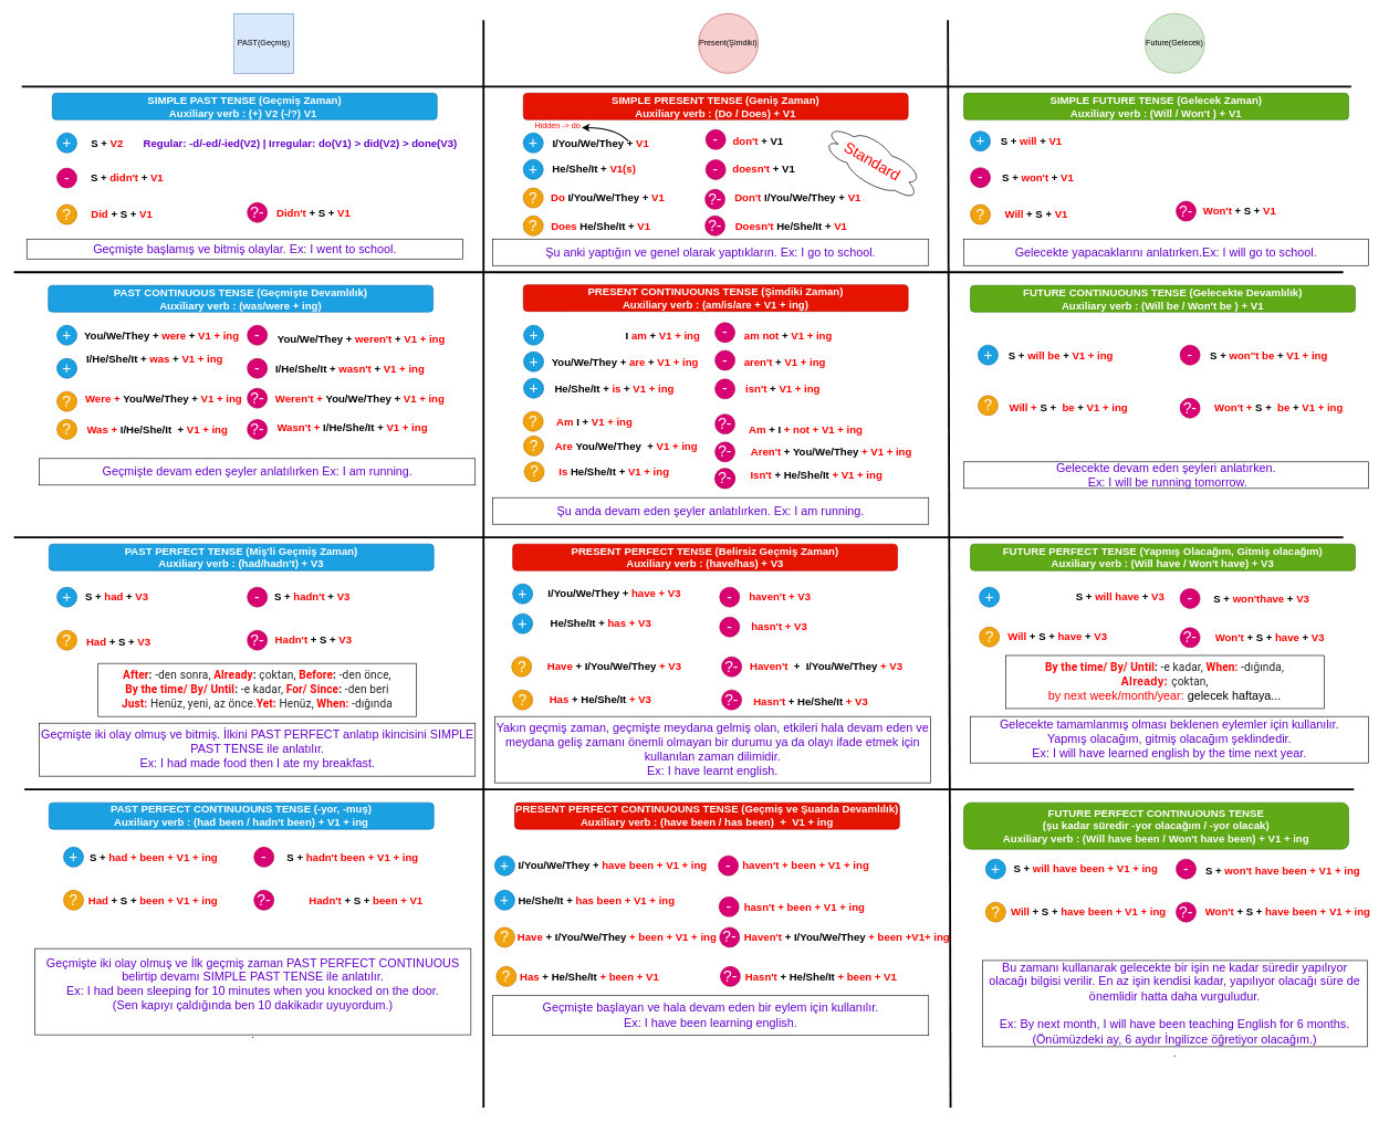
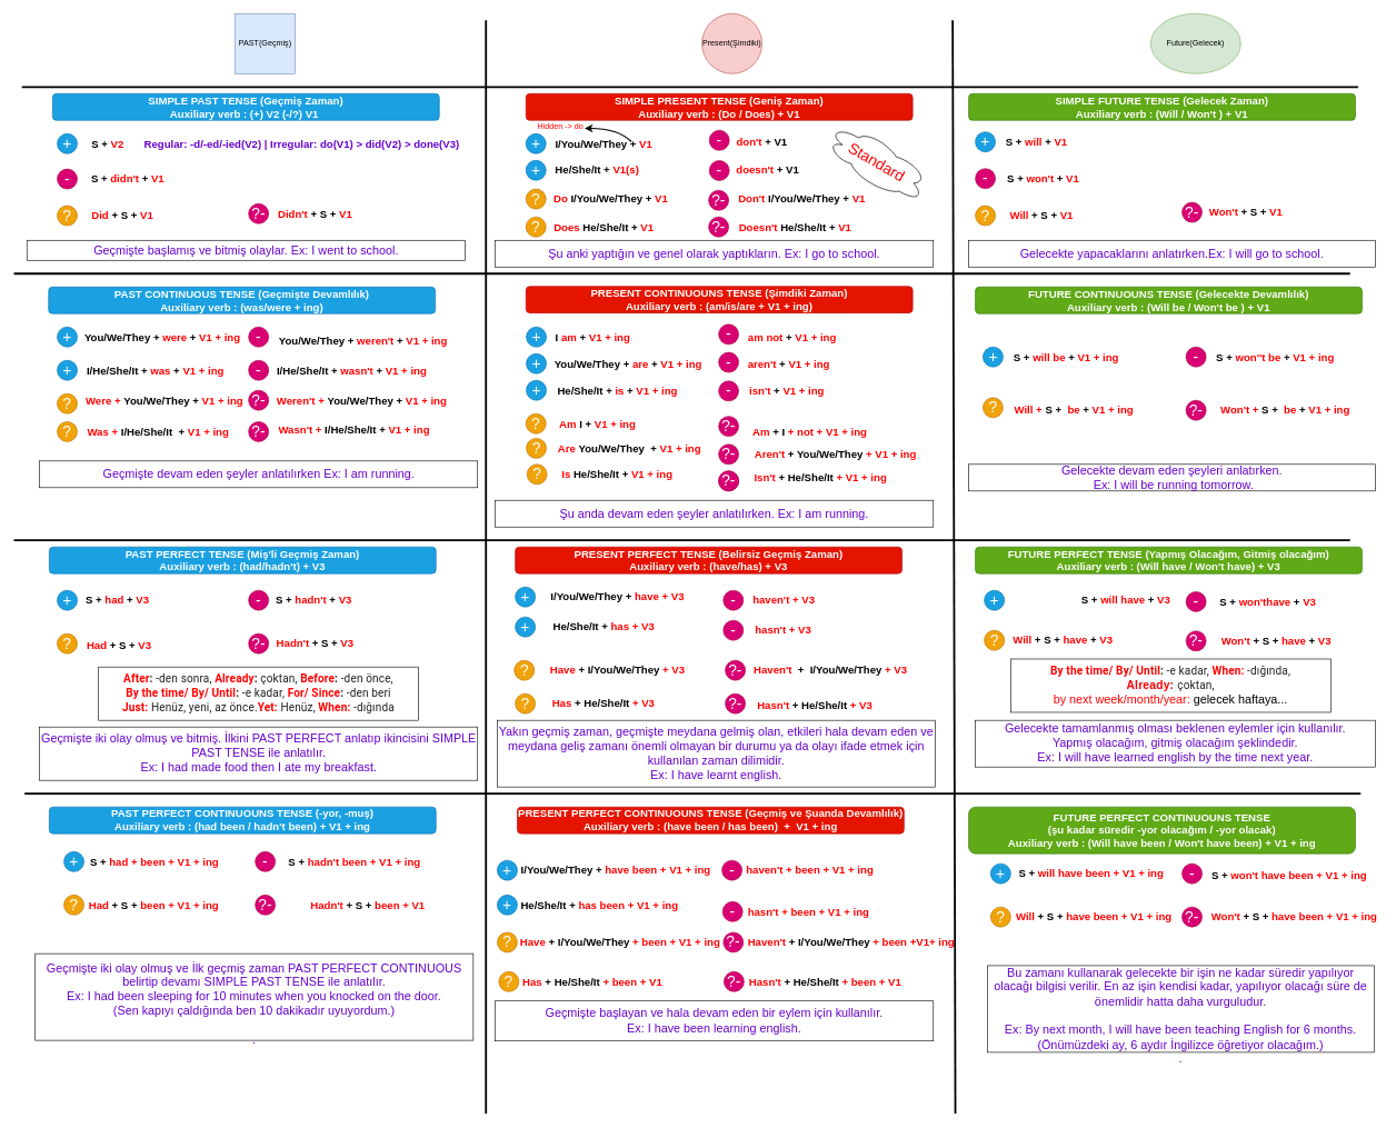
- <mxCell id="4" value="Future(Gelecek)" style="ellipse;whiteSpace=wrap;html=1;aspect=fixed;fillColor=#d5e8d4;strokeColor=#82b366;" parent="1" vertex="1"><mxGeometry x="1725" y="20" width="90" height="90" as="geometry" /></mxCell>
+ <mxCell id="4" value="Future(Gelecek)" style="ellipse;whiteSpace=wrap;html=1;aspect=fixed;fillColor=#d5e8d4;strokeColor=#82b366;" parent="1" vertex="1"><mxGeometry x="1725" y="20" width="135" height="90" as="geometry" /></mxCell>
- <mxCell id="53" value="I &lt;font color=&quot;#ff0000&quot;&gt;am &lt;/font&gt;+ &lt;font color=&quot;#ff0000&quot;&gt;V1 + ing&lt;/font&gt;" style="text;html=1;strokeColor=none;fillColor=none;align=center;verticalAlign=middle;whiteSpace=wrap;rounded=0;labelBackgroundColor=none;fontSize=16;fontStyle=1" parent="1" vertex="1"><mxGeometry x="932.5" y="495" width="130.5" height="20" as="geometry" /></mxCell>
+ <mxCell id="53" value="I &lt;font color=&quot;#ff0000&quot;&gt;am &lt;/font&gt;+ &lt;font color=&quot;#ff0000&quot;&gt;V1 + ing&lt;/font&gt;" style="text;html=1;strokeColor=none;fillColor=none;align=center;verticalAlign=middle;whiteSpace=wrap;rounded=0;labelBackgroundColor=none;fontSize=16;fontStyle=1" parent="1" vertex="1"><mxGeometry x="822.5" y="495" width="130.5" height="20" as="geometry" /></mxCell>
- <mxCell id="81" value="I/He/She/It +&amp;nbsp;&lt;font color=&quot;#ff0000&quot;&gt;was&amp;nbsp;&lt;/font&gt;+ &lt;font color=&quot;#ff0000&quot;&gt;V1 + ing&lt;/font&gt;" style="text;html=1;strokeColor=none;fillColor=none;align=center;verticalAlign=middle;whiteSpace=wrap;rounded=0;labelBackgroundColor=none;fontSize=16;fontStyle=1" parent="1" vertex="1"><mxGeometry x="124" y="530" width="217" height="20" as="geometry" /></mxCell>
+ <mxCell id="81" value="I/He/She/It +&amp;nbsp;&lt;font color=&quot;#ff0000&quot;&gt;was&amp;nbsp;&lt;/font&gt;+ &lt;font color=&quot;#ff0000&quot;&gt;V1 + ing&lt;/font&gt;" style="text;html=1;strokeColor=none;fillColor=none;align=center;verticalAlign=middle;whiteSpace=wrap;rounded=0;labelBackgroundColor=none;fontSize=16;fontStyle=1" parent="1" vertex="1"><mxGeometry x="124" y="545" width="217" height="20" as="geometry" /></mxCell>
